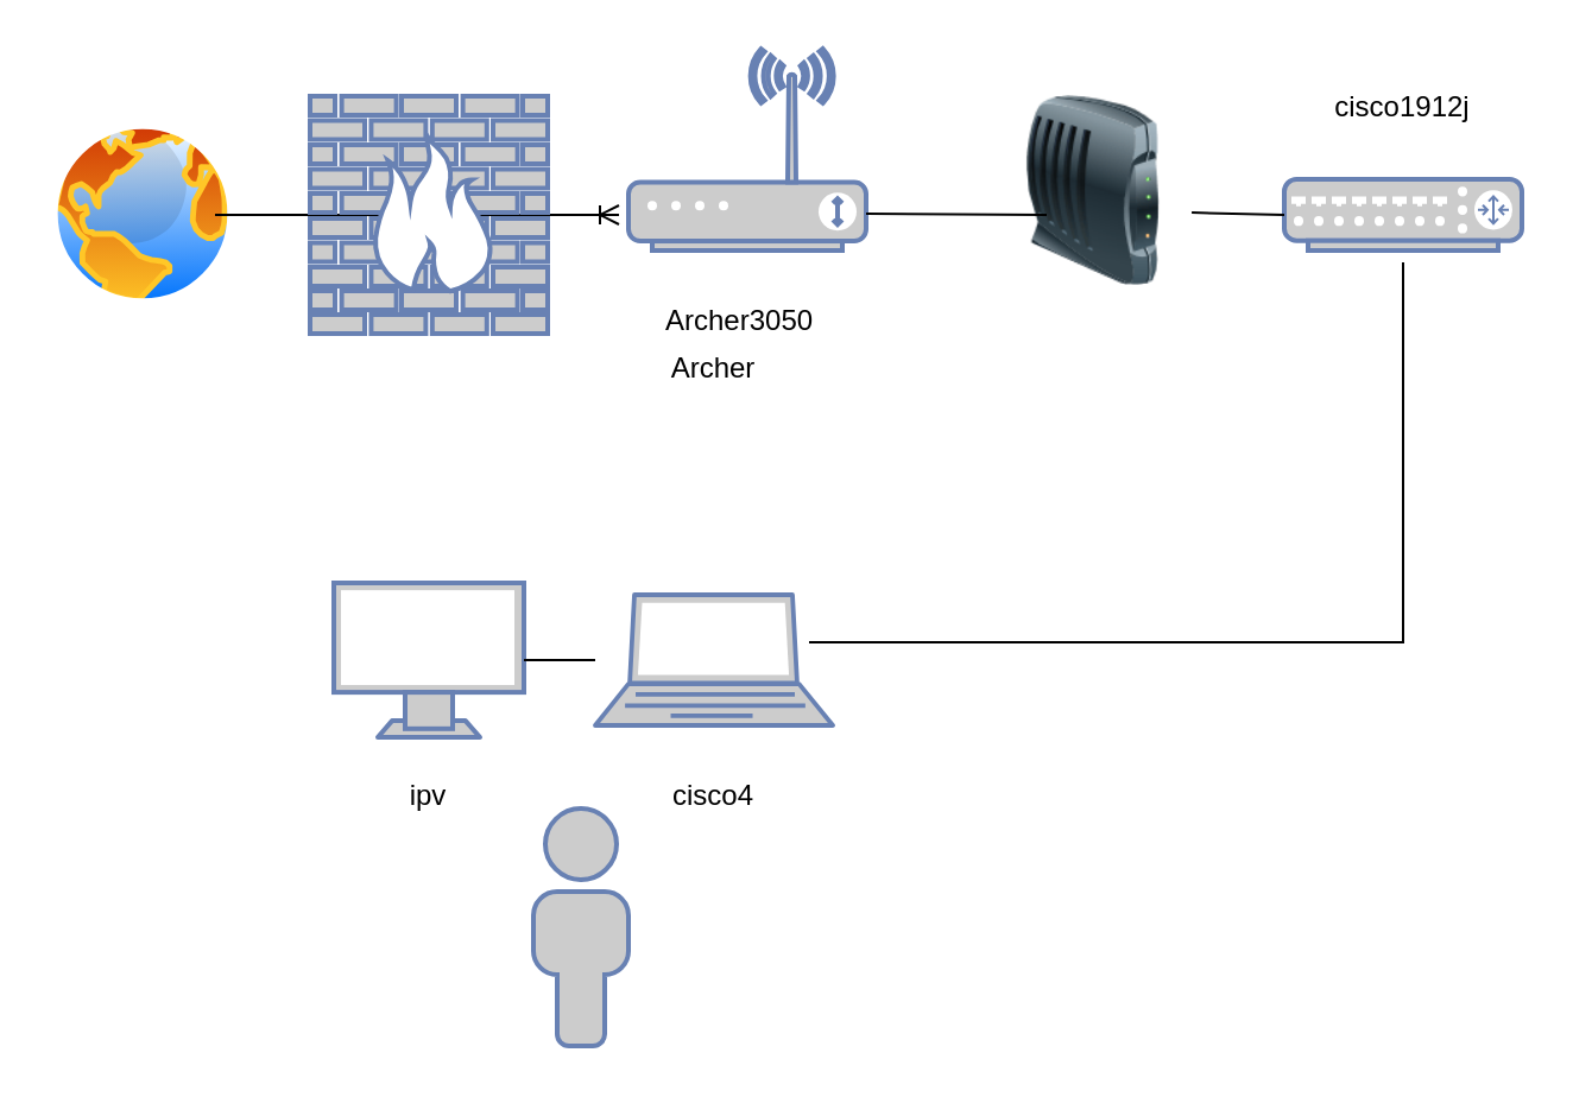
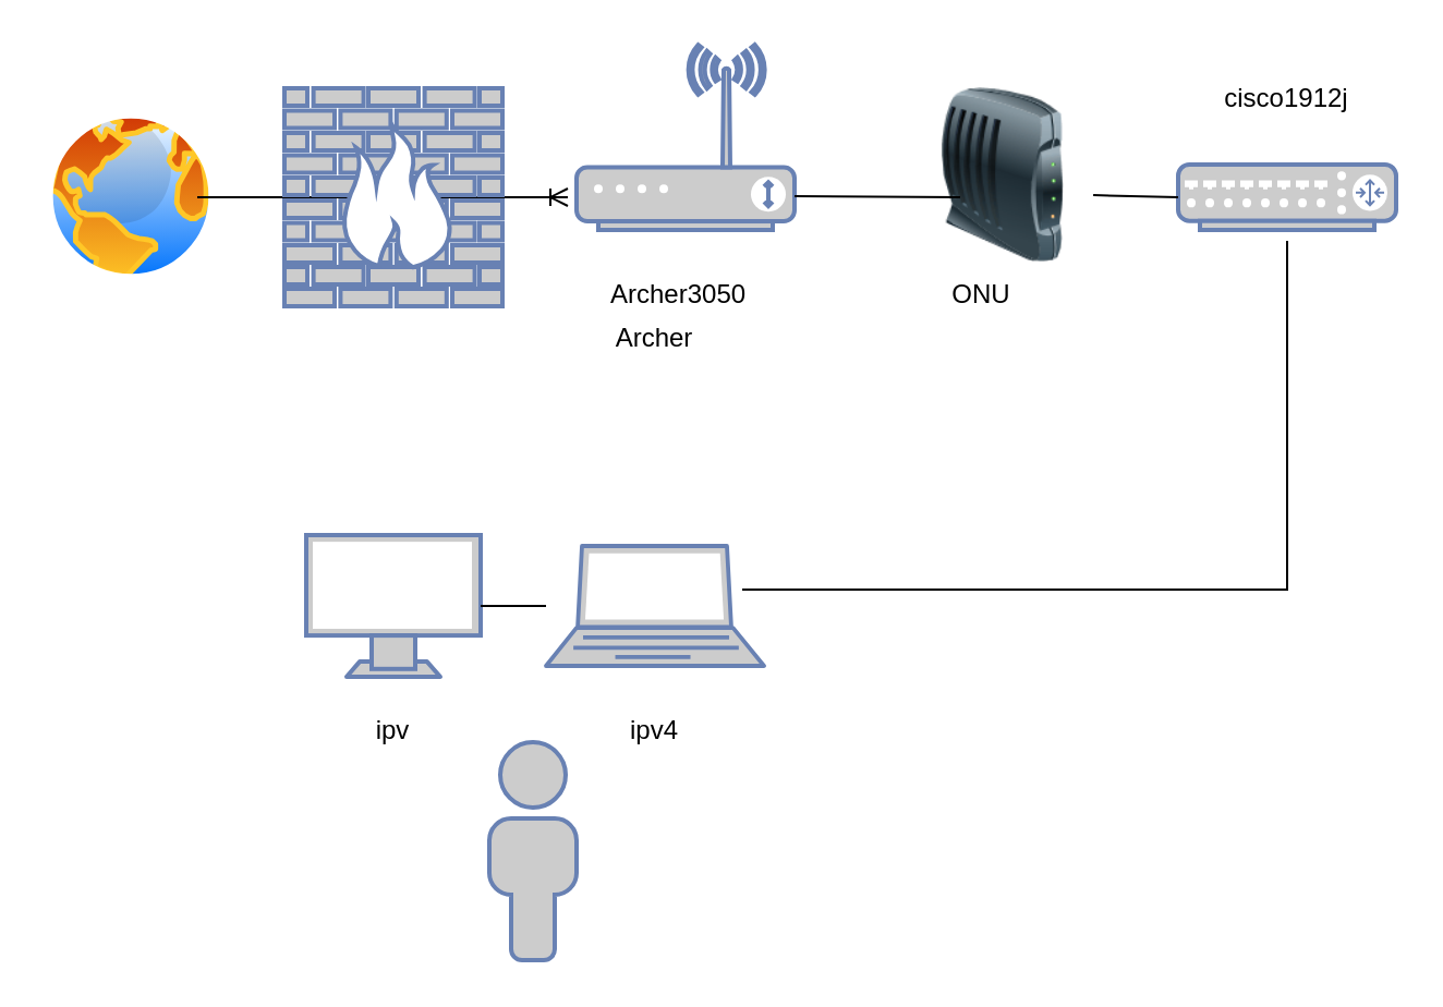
+ <mxCell id="14" value="ONU&lt;br&gt;" style="text;html=1;strokeColor=none;fillColor=none;align=center;verticalAlign=middle;whiteSpace=wrap;rounded=0;" vertex="1" parent="1"><mxGeometry x="420" y="120" width="60" height="30" as="geometry" /></mxCell>
- <mxCell id="19" value="cisco4" style="text;html=1;strokeColor=none;fillColor=none;align=center;verticalAlign=middle;whiteSpace=wrap;rounded=0;" vertex="1" parent="1"><mxGeometry x="270" y="320" width="60" height="30" as="geometry" /></mxCell>
+ <mxCell id="19" value="ipv4" style="text;html=1;strokeColor=none;fillColor=none;align=center;verticalAlign=middle;whiteSpace=wrap;rounded=0;" vertex="1" parent="1"><mxGeometry x="270" y="320" width="60" height="30" as="geometry" /></mxCell>
